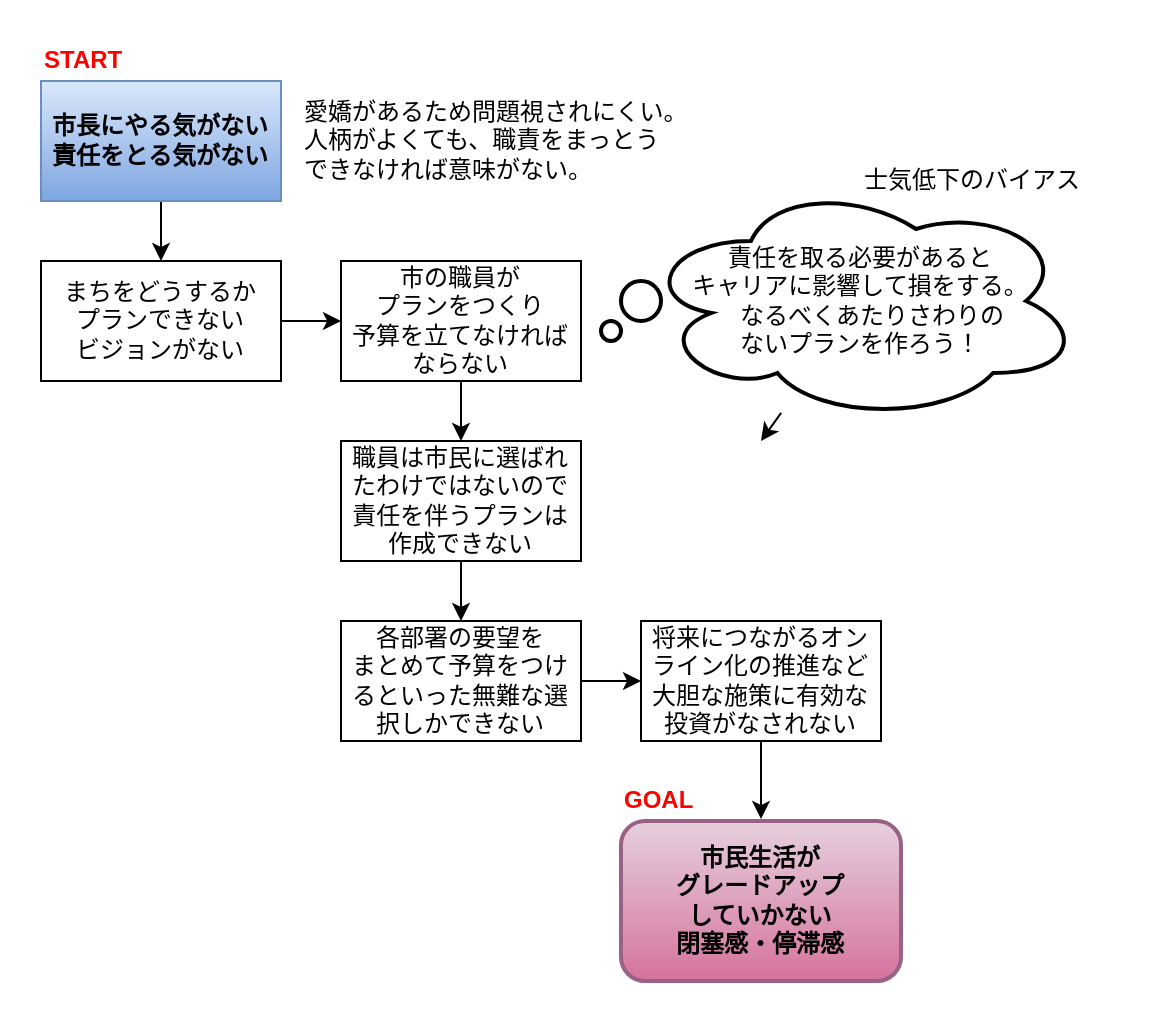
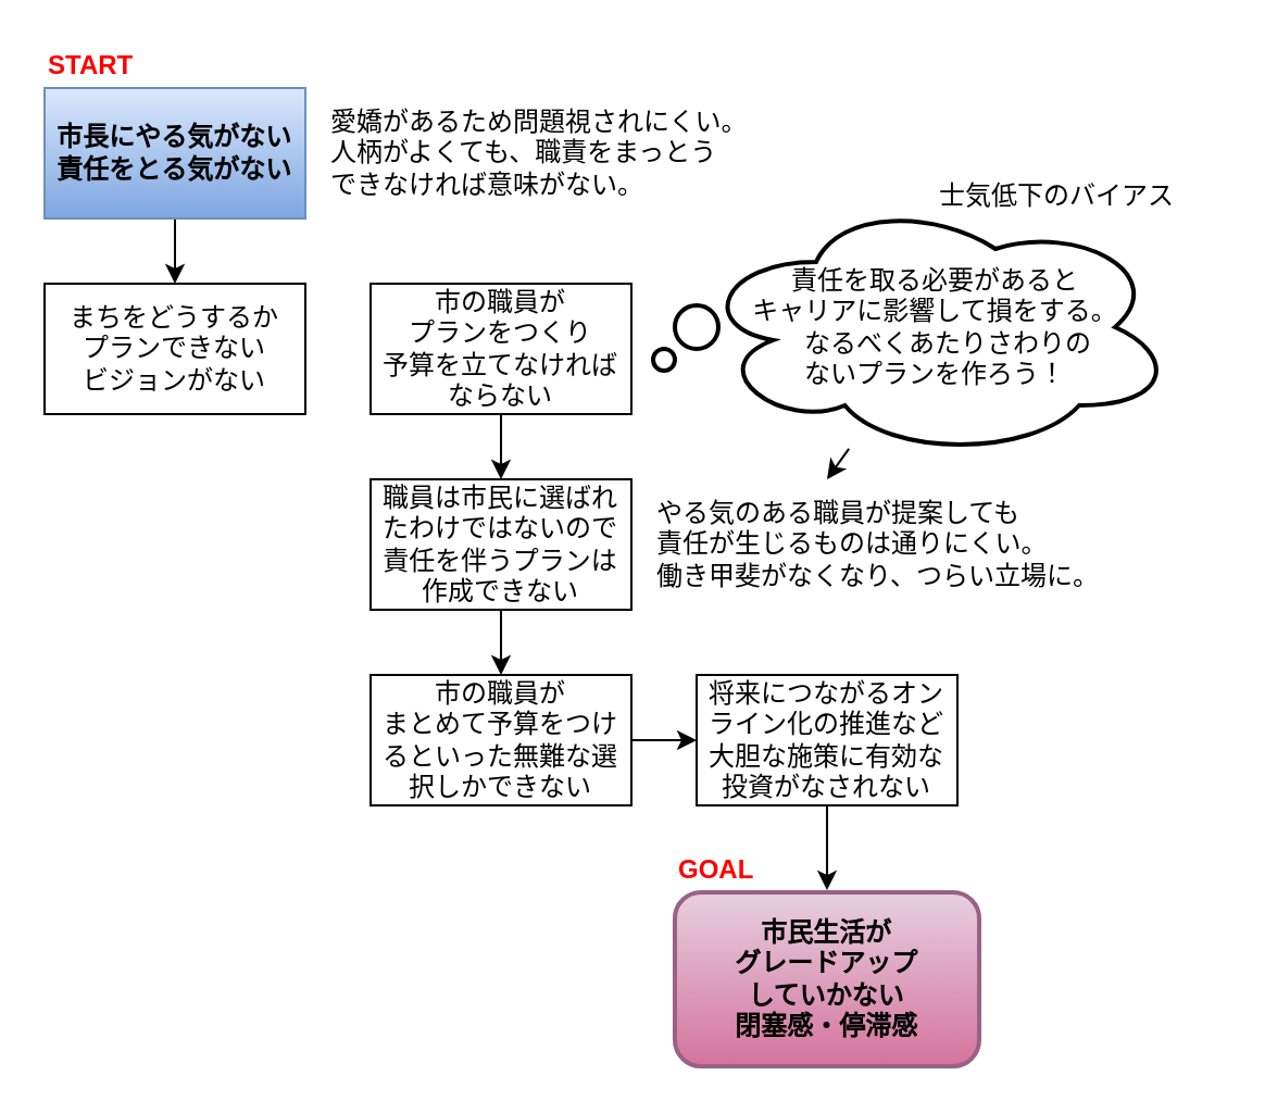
- <mxCell id="4" style="edgeStyle=orthogonalEdgeStyle;rounded=0;orthogonalLoop=1;jettySize=auto;html=1;exitX=1;exitY=0.5;exitDx=0;exitDy=0;" edge="1" parent="1" source="5" target="7"><mxGeometry relative="1" as="geometry" /></mxCell>
+ <mxCell id="16" value="やる気のある職員が提案しても&lt;br&gt;責任が生じるものは通りにくい。&lt;br&gt;働き甲斐がなくなり、つらい立場に。" style="text;html=1;strokeColor=none;fillColor=none;align=left;verticalAlign=middle;whiteSpace=wrap;rounded=0;" vertex="1" parent="1"><mxGeometry x="300" y="235" width="210" height="30" as="geometry" /></mxCell>
- <mxCell id="11" value="各部署の要望を&lt;br&gt;まとめて予算をつけるといった無難な選択しかできない" style="rounded=0;whiteSpace=wrap;html=1;fillColor=none;" vertex="1" parent="1"><mxGeometry x="170" y="310" width="120" height="60" as="geometry" /></mxCell>
+ <mxCell id="11" value="市の職員が&lt;br&gt;まとめて予算をつけるといった無難な選択しかできない" style="rounded=0;whiteSpace=wrap;html=1;fillColor=none;" vertex="1" parent="1"><mxGeometry x="170" y="310" width="120" height="60" as="geometry" /></mxCell>
